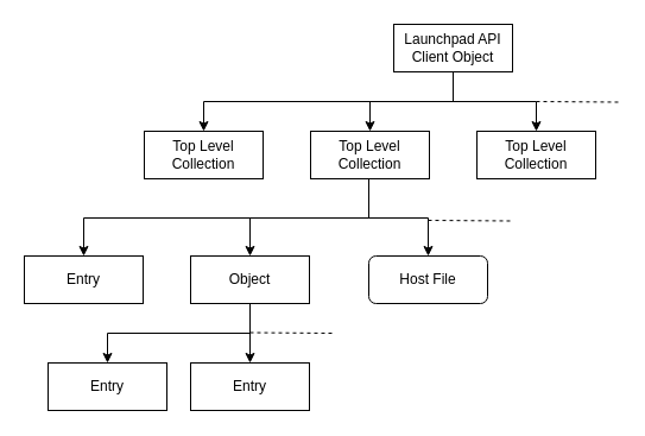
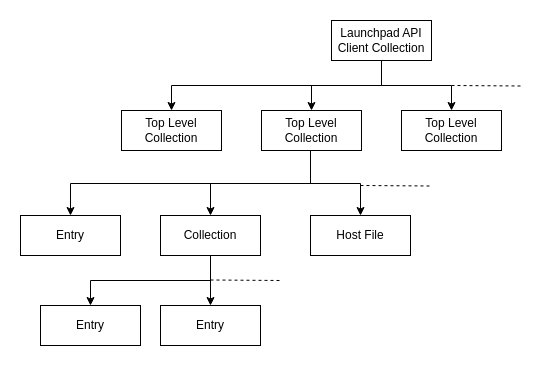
- <mxCell id="17" value="Launchpad API Client Object" style="whiteSpace=wrap;html=1;" vertex="1" parent="1"><mxGeometry x="331" y="20" width="100" height="40" as="geometry" /></mxCell>
+ <mxCell id="17" value="Launchpad API Client Collection" style="whiteSpace=wrap;html=1;" vertex="1" parent="1"><mxGeometry x="331" y="20" width="100" height="40" as="geometry" /></mxCell>
- <mxCell id="3" value="Object" style="whiteSpace=wrap;html=1;" vertex="1" parent="1"><mxGeometry x="160" y="215" width="100" height="40" as="geometry" /></mxCell>
+ <mxCell id="3" value="Collection" style="whiteSpace=wrap;html=1;" vertex="1" parent="1"><mxGeometry x="160" y="215" width="100" height="40" as="geometry" /></mxCell>
- <mxCell id="4" value="Host File" style="whiteSpace=wrap;html=1;rounded=1;" vertex="1" parent="1"><mxGeometry x="310" y="215" width="100" height="40" as="geometry" /></mxCell>
+ <mxCell id="4" value="Host File" style="whiteSpace=wrap;html=1;" vertex="1" parent="1"><mxGeometry x="310" y="215" width="100" height="40" as="geometry" /></mxCell>
